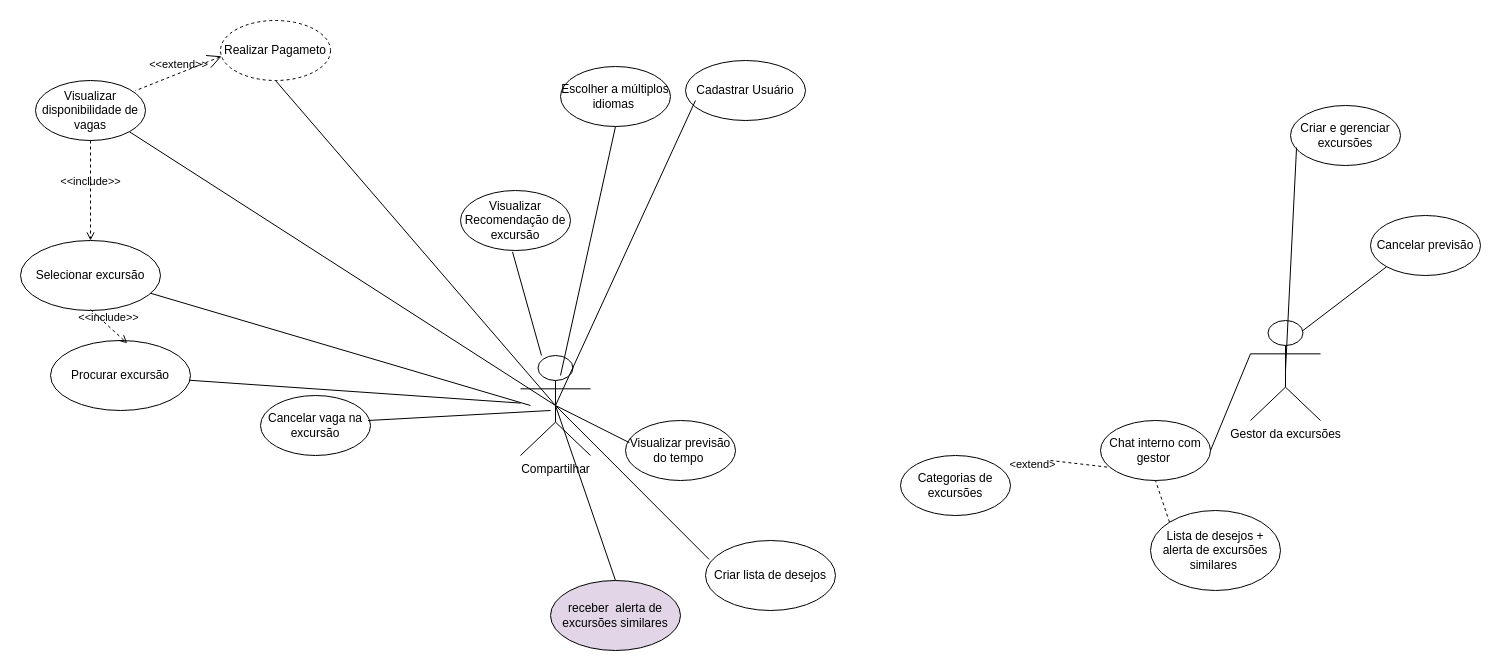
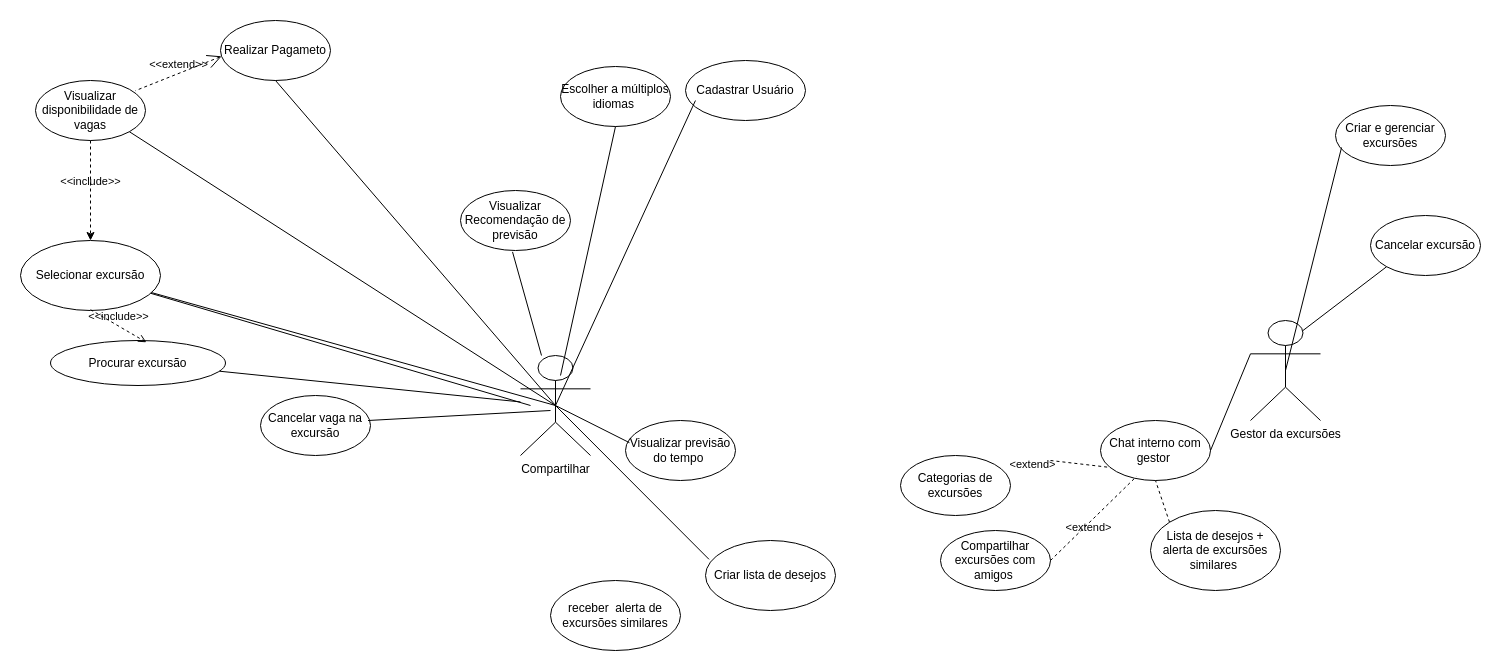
- <mxCell id="13" value="Realizar Pagameto" style="ellipse;whiteSpace=wrap;html=1;dashed=1;" vertex="1" parent="1"><mxGeometry x="220" y="20" width="110" height="60" as="geometry" /></mxCell>
+ <mxCell id="13" value="Realizar Pagameto" style="ellipse;whiteSpace=wrap;html=1;" vertex="1" parent="1"><mxGeometry x="220" y="20" width="110" height="60" as="geometry" /></mxCell>
- <mxCell id="4" value="Criar e gerenciar excursões" style="ellipse;whiteSpace=wrap;html=1;" vertex="1" parent="1"><mxGeometry x="1290" y="105" width="110" height="60" as="geometry" /></mxCell>
+ <mxCell id="4" value="Criar e gerenciar excursões" style="ellipse;whiteSpace=wrap;html=1;" vertex="1" parent="1"><mxGeometry x="1335" y="105" width="110" height="60" as="geometry" /></mxCell>
- <mxCell id="11" value="Visualizar Recomendação de excursão" style="ellipse;whiteSpace=wrap;html=1;" vertex="1" parent="1"><mxGeometry x="460" y="190" width="110" height="60" as="geometry" /></mxCell>
+ <mxCell id="11" value="Visualizar Recomendação de previsão" style="ellipse;whiteSpace=wrap;html=1;" vertex="1" parent="1"><mxGeometry x="460" y="190" width="110" height="60" as="geometry" /></mxCell>
- <mxCell id="40" value="&amp;lt;&amp;lt;include&amp;gt;&amp;gt;" style="edgeStyle=none;html=1;endArrow=open;verticalAlign=bottom;dashed=1;labelBackgroundColor=none;rounded=0;exitX=0.5;exitY=1;exitDx=0;exitDy=0;" edge="1" parent="1" source="6" target="37"><mxGeometry width="160" relative="1" as="geometry"><mxPoint x="170" y="160" as="sourcePoint" /><mxPoint x="330" y="160" as="targetPoint" /></mxGeometry></mxCell>
+ <mxCell id="40" value="&amp;lt;&amp;lt;include&amp;gt;&amp;gt;" style="edgeStyle=none;html=1;endArrow=classic;verticalAlign=bottom;dashed=1;labelBackgroundColor=none;rounded=0;exitX=0.5;exitY=1;exitDx=0;exitDy=0;" edge="1" parent="1" source="6" target="37"><mxGeometry width="160" relative="1" as="geometry"><mxPoint x="170" y="160" as="sourcePoint" /><mxPoint x="330" y="160" as="targetPoint" /></mxGeometry></mxCell>
- <mxCell id="30" value="Cancelar previsão" style="ellipse;whiteSpace=wrap;html=1;" vertex="1" parent="1"><mxGeometry x="1370" y="215" width="110" height="60" as="geometry" /></mxCell>
+ <mxCell id="30" value="Cancelar excursão" style="ellipse;whiteSpace=wrap;html=1;" vertex="1" parent="1"><mxGeometry x="1370" y="215" width="110" height="60" as="geometry" /></mxCell>
- <mxCell id="35" value="Procurar excursão" style="ellipse;whiteSpace=wrap;html=1;" vertex="1" parent="1"><mxGeometry x="50" y="340" width="140" height="70" as="geometry" /></mxCell>
+ <mxCell id="35" value="Procurar excursão" style="ellipse;whiteSpace=wrap;html=1;" vertex="1" parent="1"><mxGeometry x="50" y="340" width="175" height="45" as="geometry" /></mxCell>
- <mxCell id="33" value="" style="edgeStyle=none;html=1;endArrow=none;verticalAlign=bottom;rounded=0;entryX=0.5;entryY=0;entryDx=0;entryDy=0;exitX=0.5;exitY=0.5;exitDx=0;exitDy=0;exitPerimeter=0;" edge="1" parent="1" source="2" target="32"><mxGeometry width="160" relative="1" as="geometry"><mxPoint x="710" y="430" as="sourcePoint" /><mxPoint x="870" y="430" as="targetPoint" /></mxGeometry></mxCell>
+ <mxCell id="33" value="" style="edgeStyle=none;html=1;endArrow=none;verticalAlign=bottom;rounded=0;exitX=0.5;exitY=0.5;exitDx=0;exitDy=0;exitPerimeter=0;" edge="1" parent="1" source="2" target="37"><mxGeometry width="160" relative="1" as="geometry"><mxPoint x="710" y="430" as="sourcePoint" /><mxPoint x="870" y="430" as="targetPoint" /></mxGeometry></mxCell>
+ <mxCell id="26" value="&amp;lt;extend&amp;gt;" style="edgeStyle=none;html=1;startArrow=none;endArrow=none;startSize=12;verticalAlign=bottom;dashed=1;labelBackgroundColor=none;rounded=0;startFill=0;entryX=0.327;entryY=0.933;entryDx=0;entryDy=0;entryPerimeter=0;exitX=1;exitY=0.5;exitDx=0;exitDy=0;" edge="1" parent="1" source="9" target="14"><mxGeometry x="-0.276" y="-9" width="160" relative="1" as="geometry"><mxPoint x="1070" y="500" as="sourcePoint" /><mxPoint x="1220" y="503" as="targetPoint" /><Array as="points" /><mxPoint as="offset" /></mxGeometry></mxCell>
+ <mxCell id="9" value="Compartilhar excursões com amigos&amp;nbsp;" style="ellipse;whiteSpace=wrap;html=1;" vertex="1" parent="1"><mxGeometry x="940" y="530" width="110" height="60" as="geometry" /></mxCell>
- <mxCell id="32" value="receber&amp;nbsp; alerta de excursões similares" style="ellipse;whiteSpace=wrap;html=1;fillColor=#e1d5e7;" vertex="1" parent="1"><mxGeometry x="550" y="580" width="130" height="70" as="geometry" /></mxCell>
+ <mxCell id="32" value="receber&amp;nbsp; alerta de excursões similares" style="ellipse;whiteSpace=wrap;html=1;" vertex="1" parent="1"><mxGeometry x="550" y="580" width="130" height="70" as="geometry" /></mxCell>
